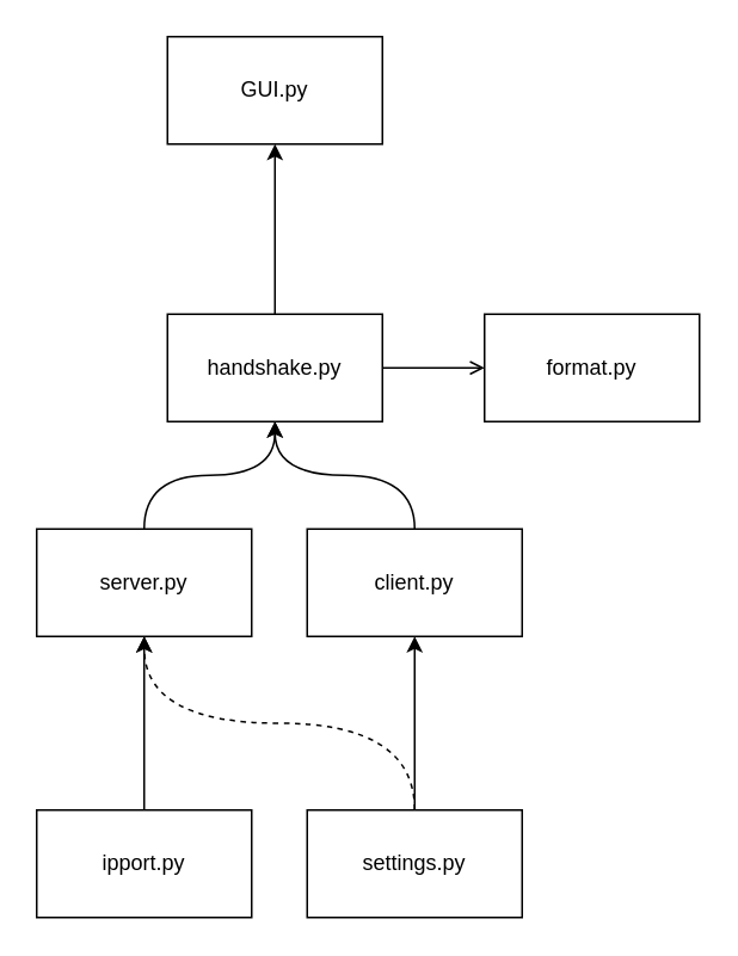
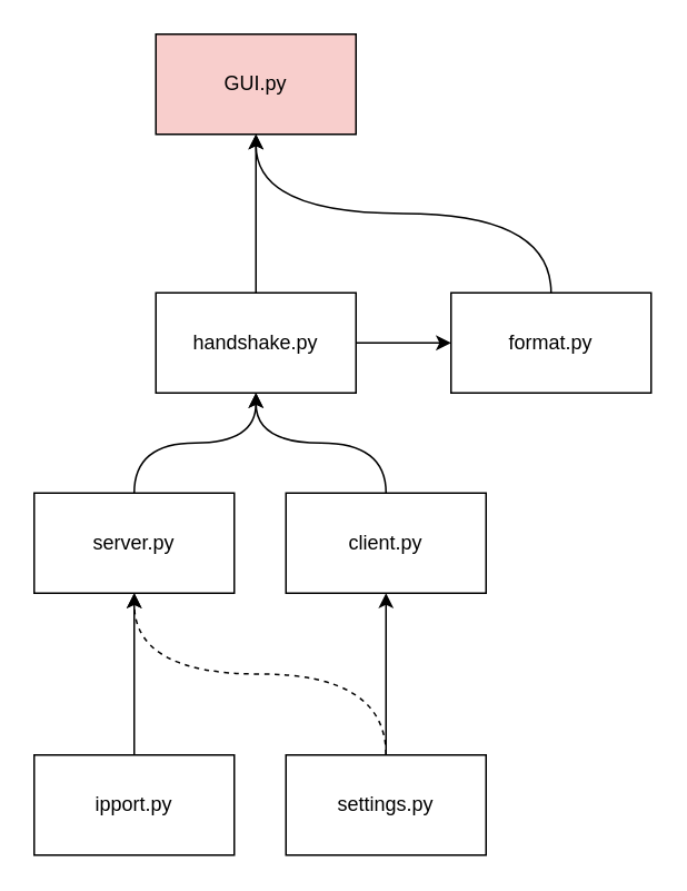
- <mxCell id="2" value="GUI.py" style="rounded=0;whiteSpace=wrap;html=1;" vertex="1" parent="1"><mxGeometry x="93" y="20" width="120" height="60" as="geometry" /></mxCell>
+ <mxCell id="2" value="GUI.py" style="rounded=0;whiteSpace=wrap;html=1;fillColor=#f8cecc;" vertex="1" parent="1"><mxGeometry x="93" y="20" width="120" height="60" as="geometry" /></mxCell>
+ <mxCell id="10" style="edgeStyle=orthogonalEdgeStyle;curved=1;html=1;exitX=0.5;exitY=0;exitDx=0;exitDy=0;" edge="1" parent="1" source="11" target="2"><mxGeometry relative="1" as="geometry" /></mxCell>
- <mxCell id="4" style="edgeStyle=orthogonalEdgeStyle;curved=1;html=1;exitX=1;exitY=0.5;exitDx=0;exitDy=0;entryX=0;entryY=0.5;entryDx=0;entryDy=0;endArrow=open;" edge="1" parent="1" source="5" target="11"><mxGeometry relative="1" as="geometry" /></mxCell>
+ <mxCell id="4" style="edgeStyle=orthogonalEdgeStyle;curved=1;html=1;exitX=1;exitY=0.5;exitDx=0;exitDy=0;entryX=0;entryY=0.5;entryDx=0;entryDy=0;" edge="1" parent="1" source="5" target="11"><mxGeometry relative="1" as="geometry" /></mxCell>
